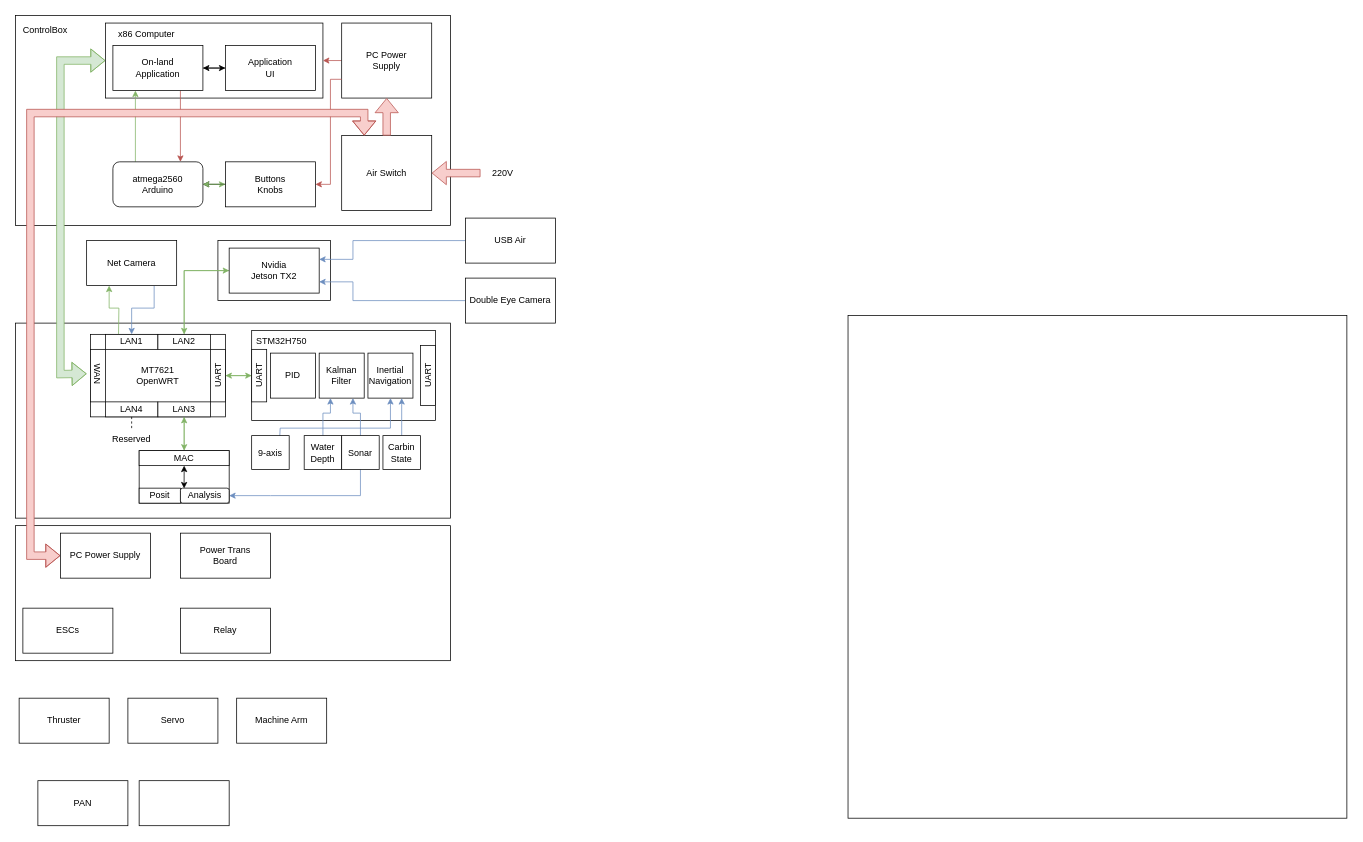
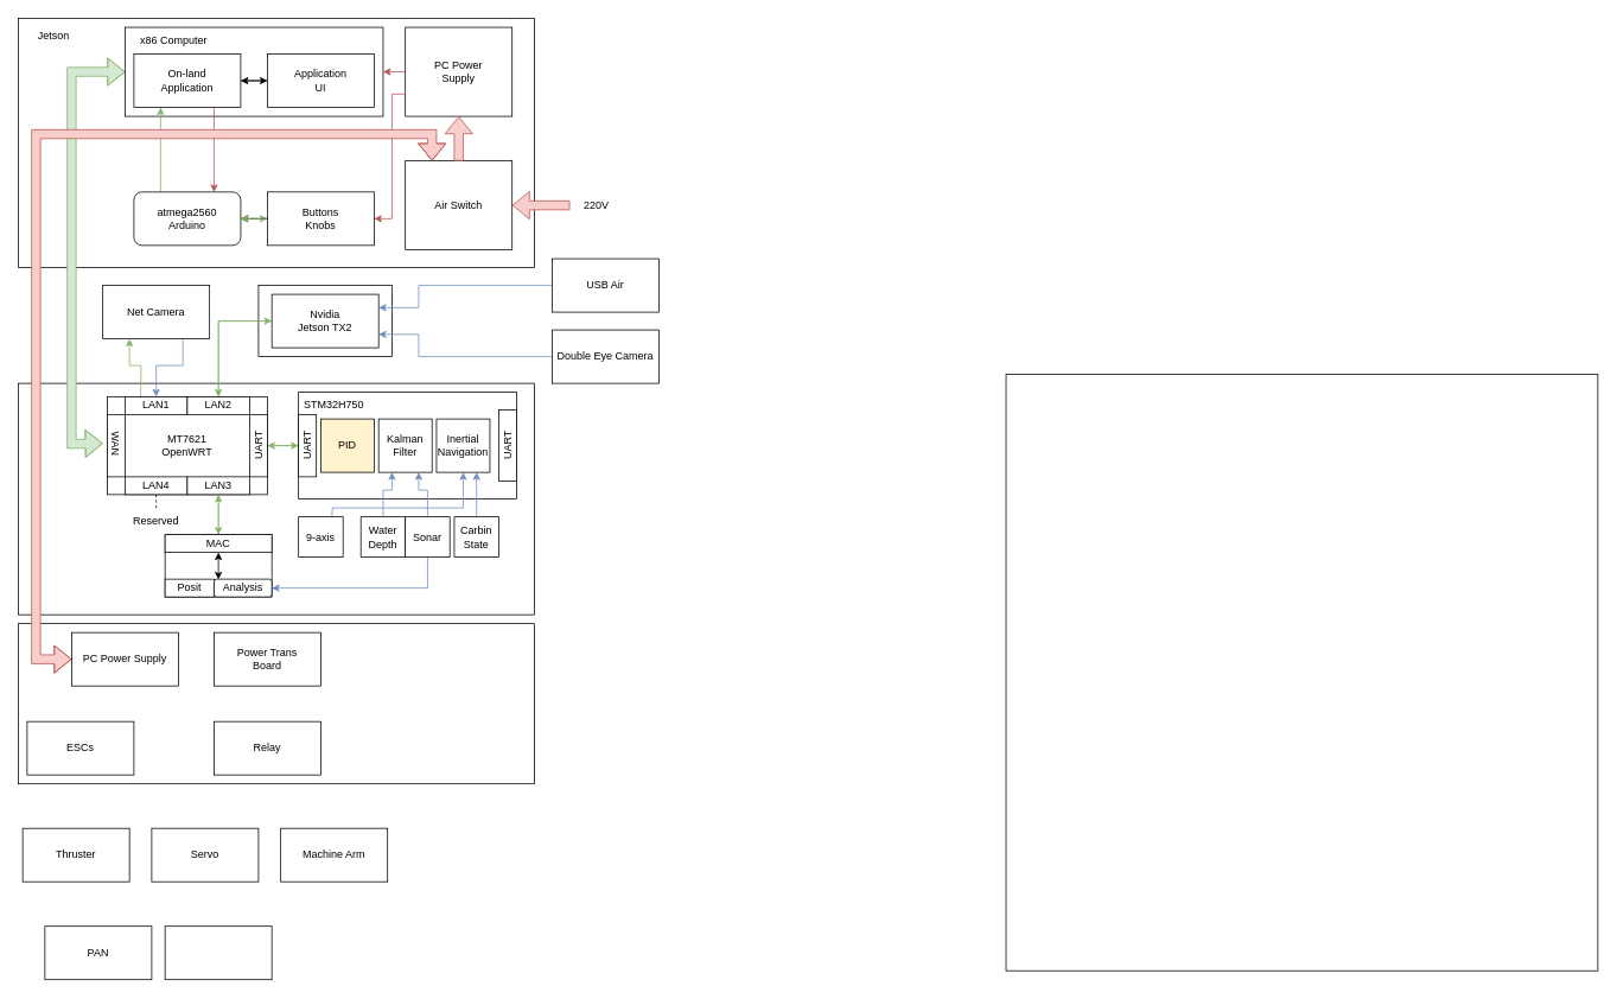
- <mxCell id="6" value="ControlBox" style="text;html=1;strokeColor=none;fillColor=none;align=center;verticalAlign=middle;whiteSpace=wrap;rounded=0;" vertex="1" parent="1"><mxGeometry x="20" y="20" width="80" height="40" as="geometry" /></mxCell>
+ <mxCell id="6" value="Jetson" style="text;html=1;strokeColor=none;fillColor=none;align=center;verticalAlign=middle;whiteSpace=wrap;rounded=0;" vertex="1" parent="1"><mxGeometry x="20" y="20" width="80" height="40" as="geometry" /></mxCell>
- <mxCell id="61" value="PID" style="rounded=0;whiteSpace=wrap;html=1;" vertex="1" parent="1"><mxGeometry x="360" y="470" width="60" height="60" as="geometry" /></mxCell>
+ <mxCell id="61" value="PID" style="rounded=0;whiteSpace=wrap;html=1;fillColor=#fff2cc;" vertex="1" parent="1"><mxGeometry x="360" y="470" width="60" height="60" as="geometry" /></mxCell>
